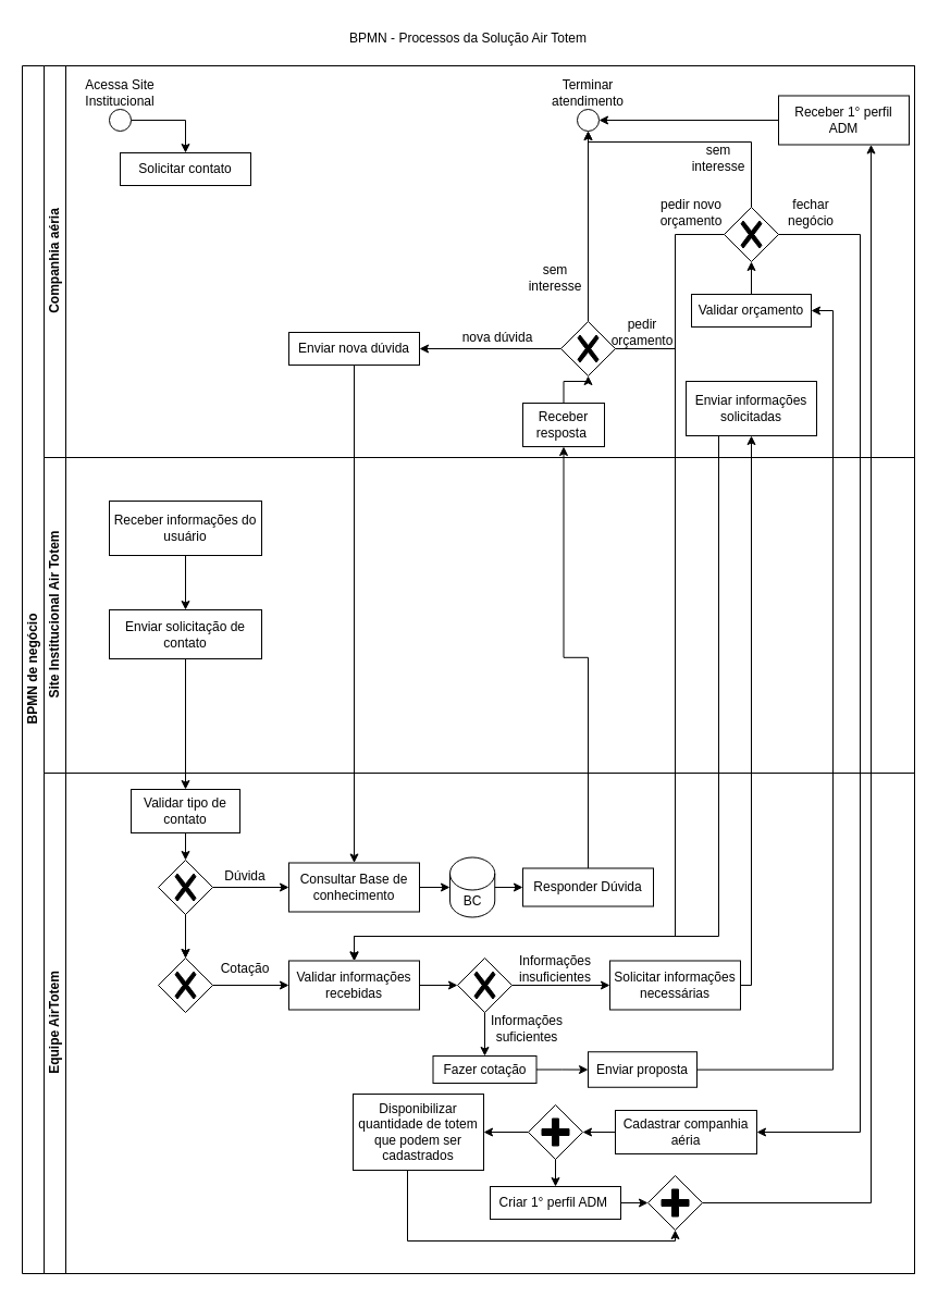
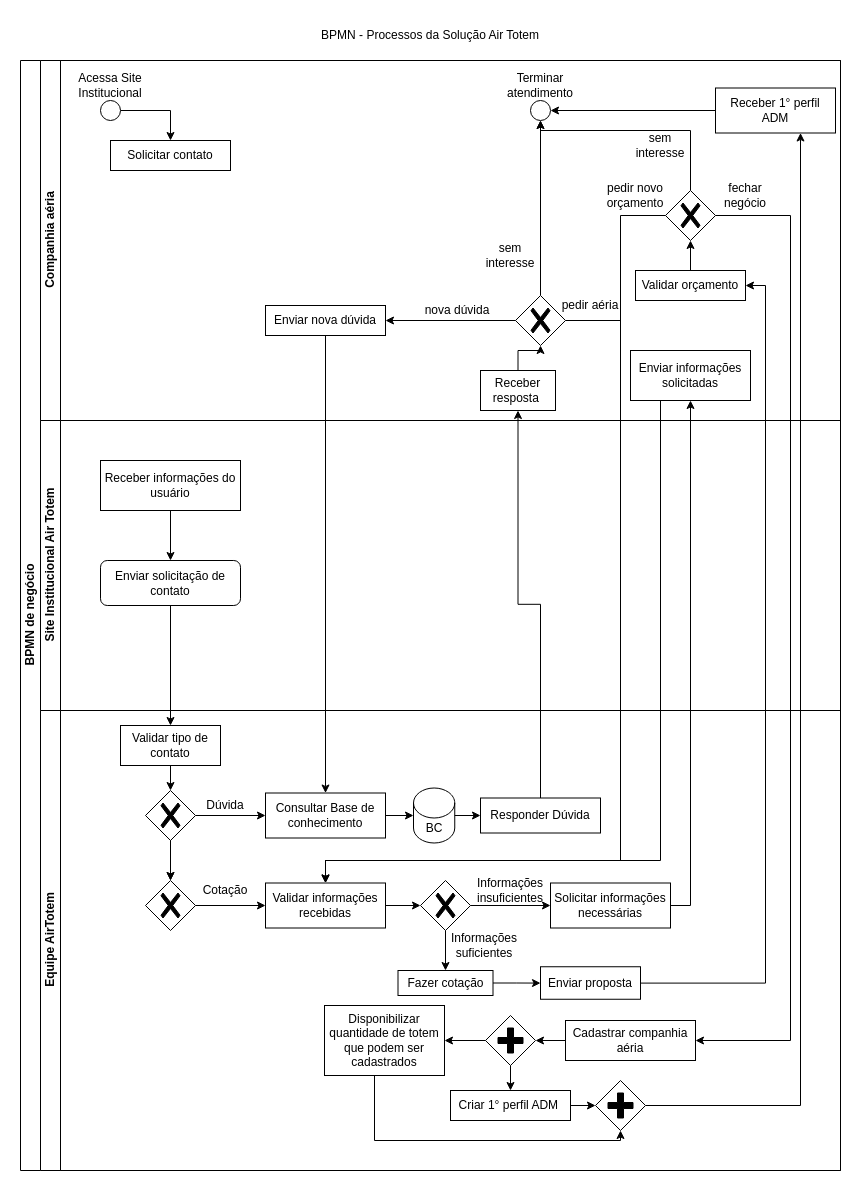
- <mxCell id="21" value="pedir orçamento" style="text;html=1;align=center;verticalAlign=middle;whiteSpace=wrap;rounded=0;" parent="3" vertex="1"><mxGeometry x="520" y="230" width="60" height="30" as="geometry" /></mxCell>
+ <mxCell id="21" value="pedir aéria" style="text;html=1;align=center;verticalAlign=middle;whiteSpace=wrap;rounded=0;" parent="3" vertex="1"><mxGeometry x="520" y="230" width="60" height="30" as="geometry" /></mxCell>
- <mxCell id="31" value="Enviar solicitação de contato" style="rounded=0;whiteSpace=wrap;html=1;" parent="29" vertex="1"><mxGeometry x="60" y="140" width="140" height="45" as="geometry" /></mxCell>
+ <mxCell id="31" value="Enviar solicitação de contato" style="whiteSpace=wrap;html=1;rounded=1;" parent="29" vertex="1"><mxGeometry x="60" y="140" width="140" height="45" as="geometry" /></mxCell>
- <mxCell id="61" value="Solicitar informações necessárias" style="rounded=0;whiteSpace=wrap;html=1;" parent="38" vertex="1"><mxGeometry x="520" y="172.5" width="120" height="45" as="geometry" /></mxCell>
+ <mxCell id="61" value="Solicitar informações necessárias" style="rounded=0;whiteSpace=wrap;html=1;" parent="38" vertex="1"><mxGeometry x="510" y="172.5" width="120" height="45" as="geometry" /></mxCell>
